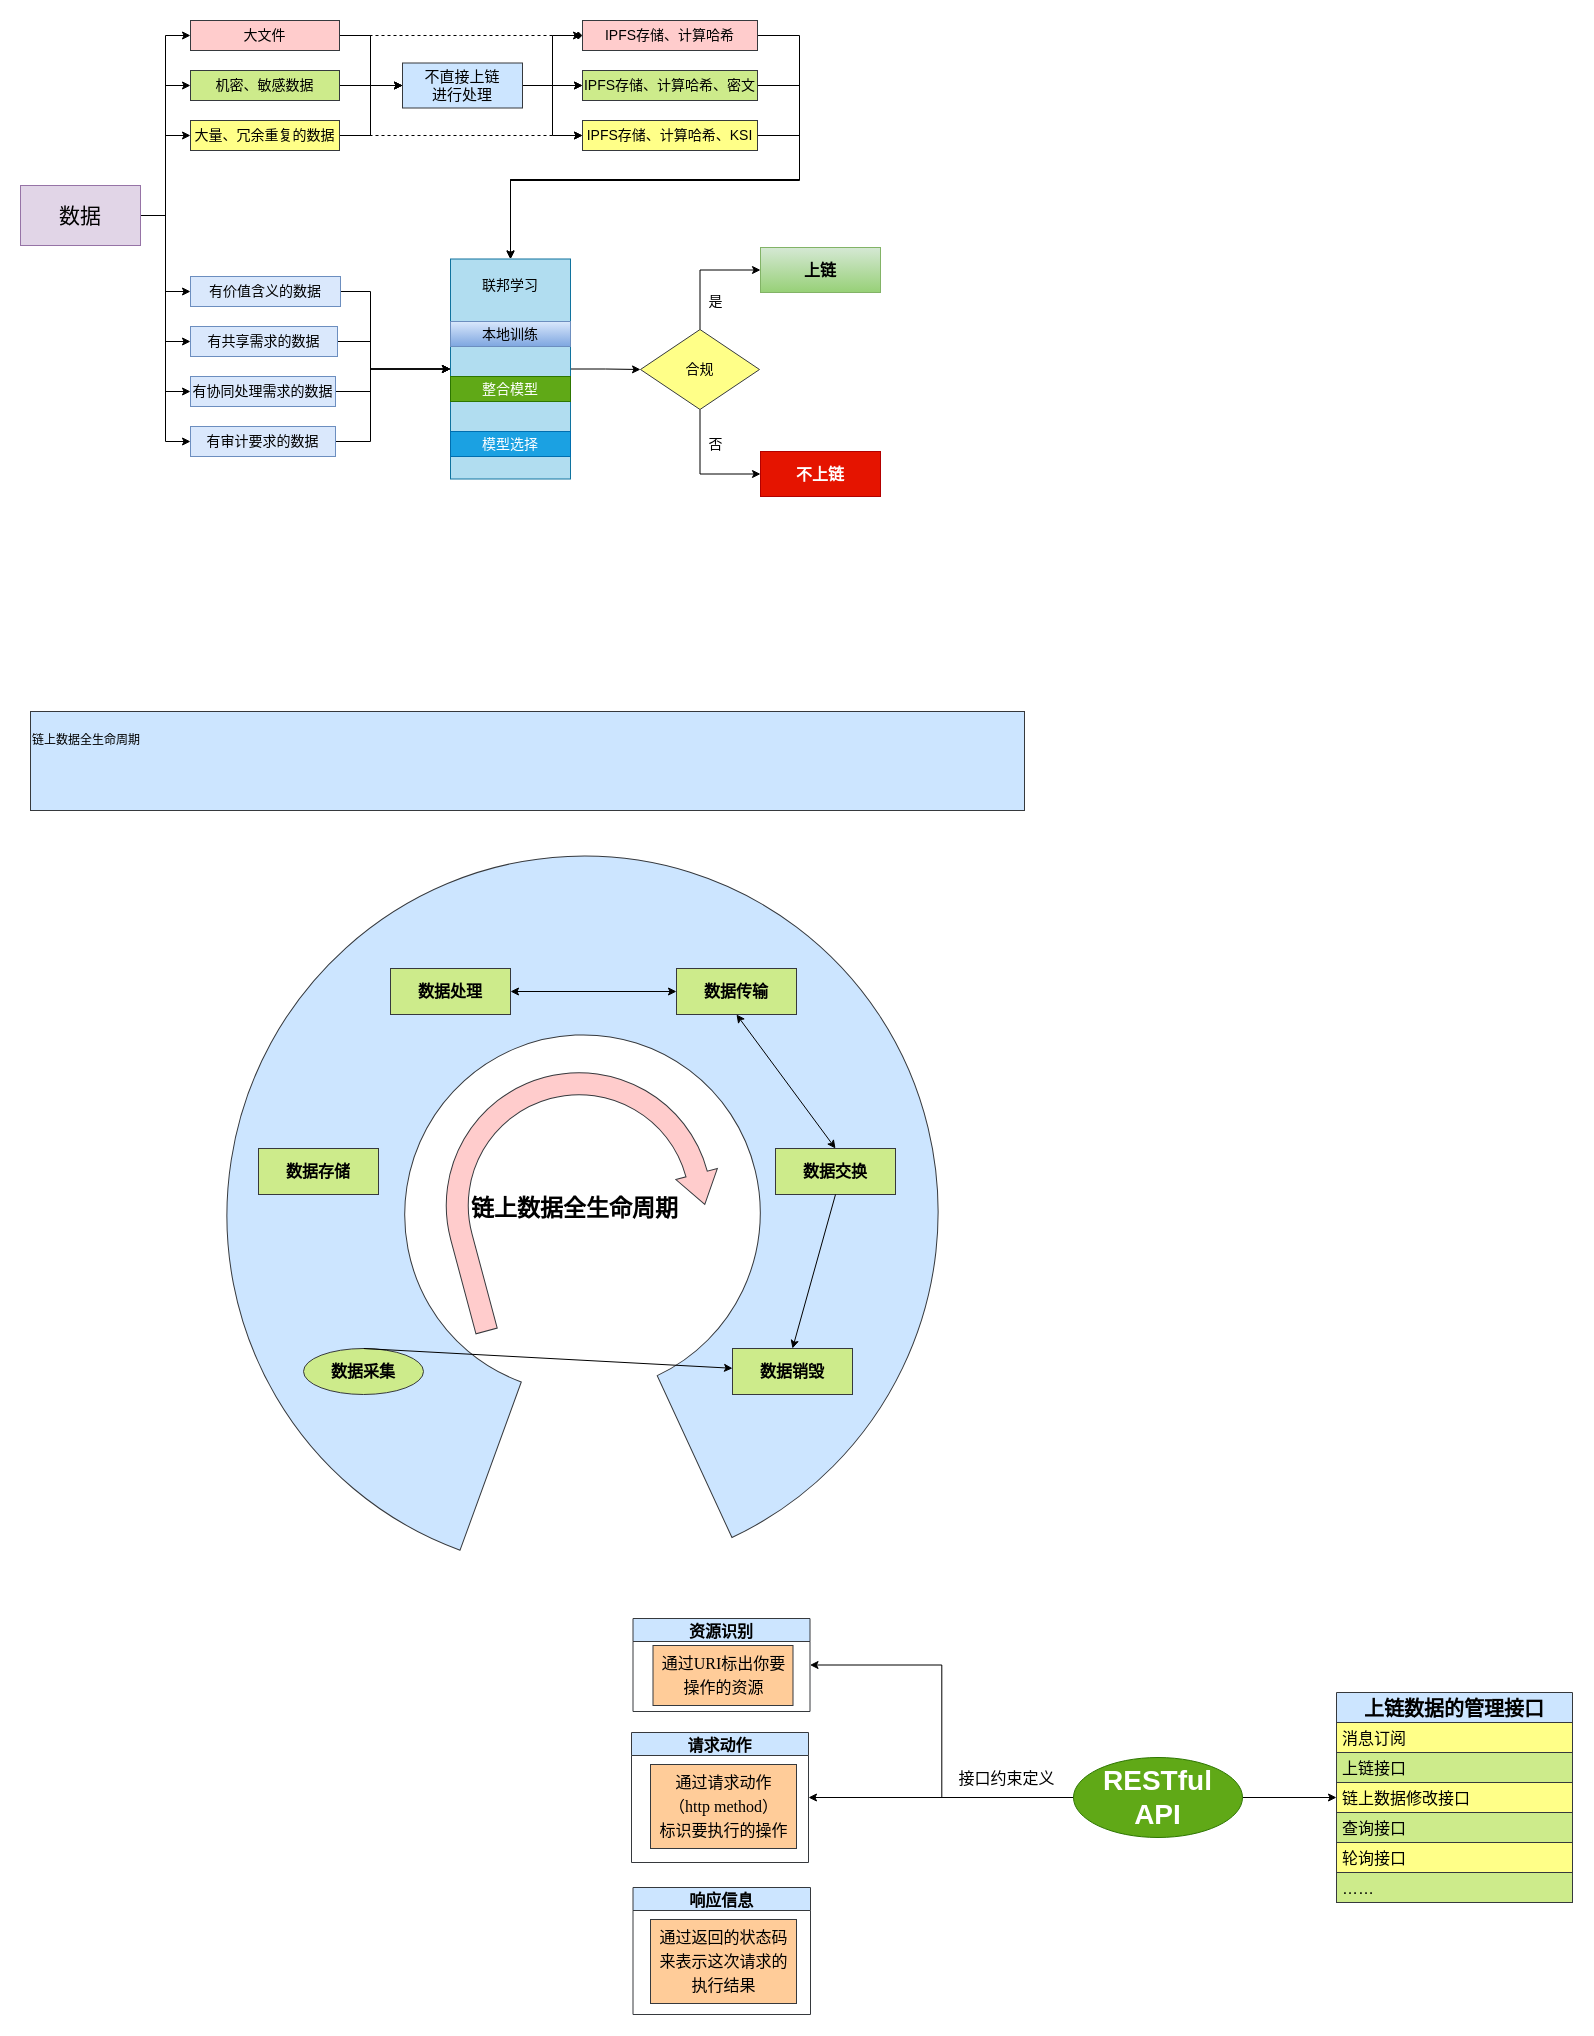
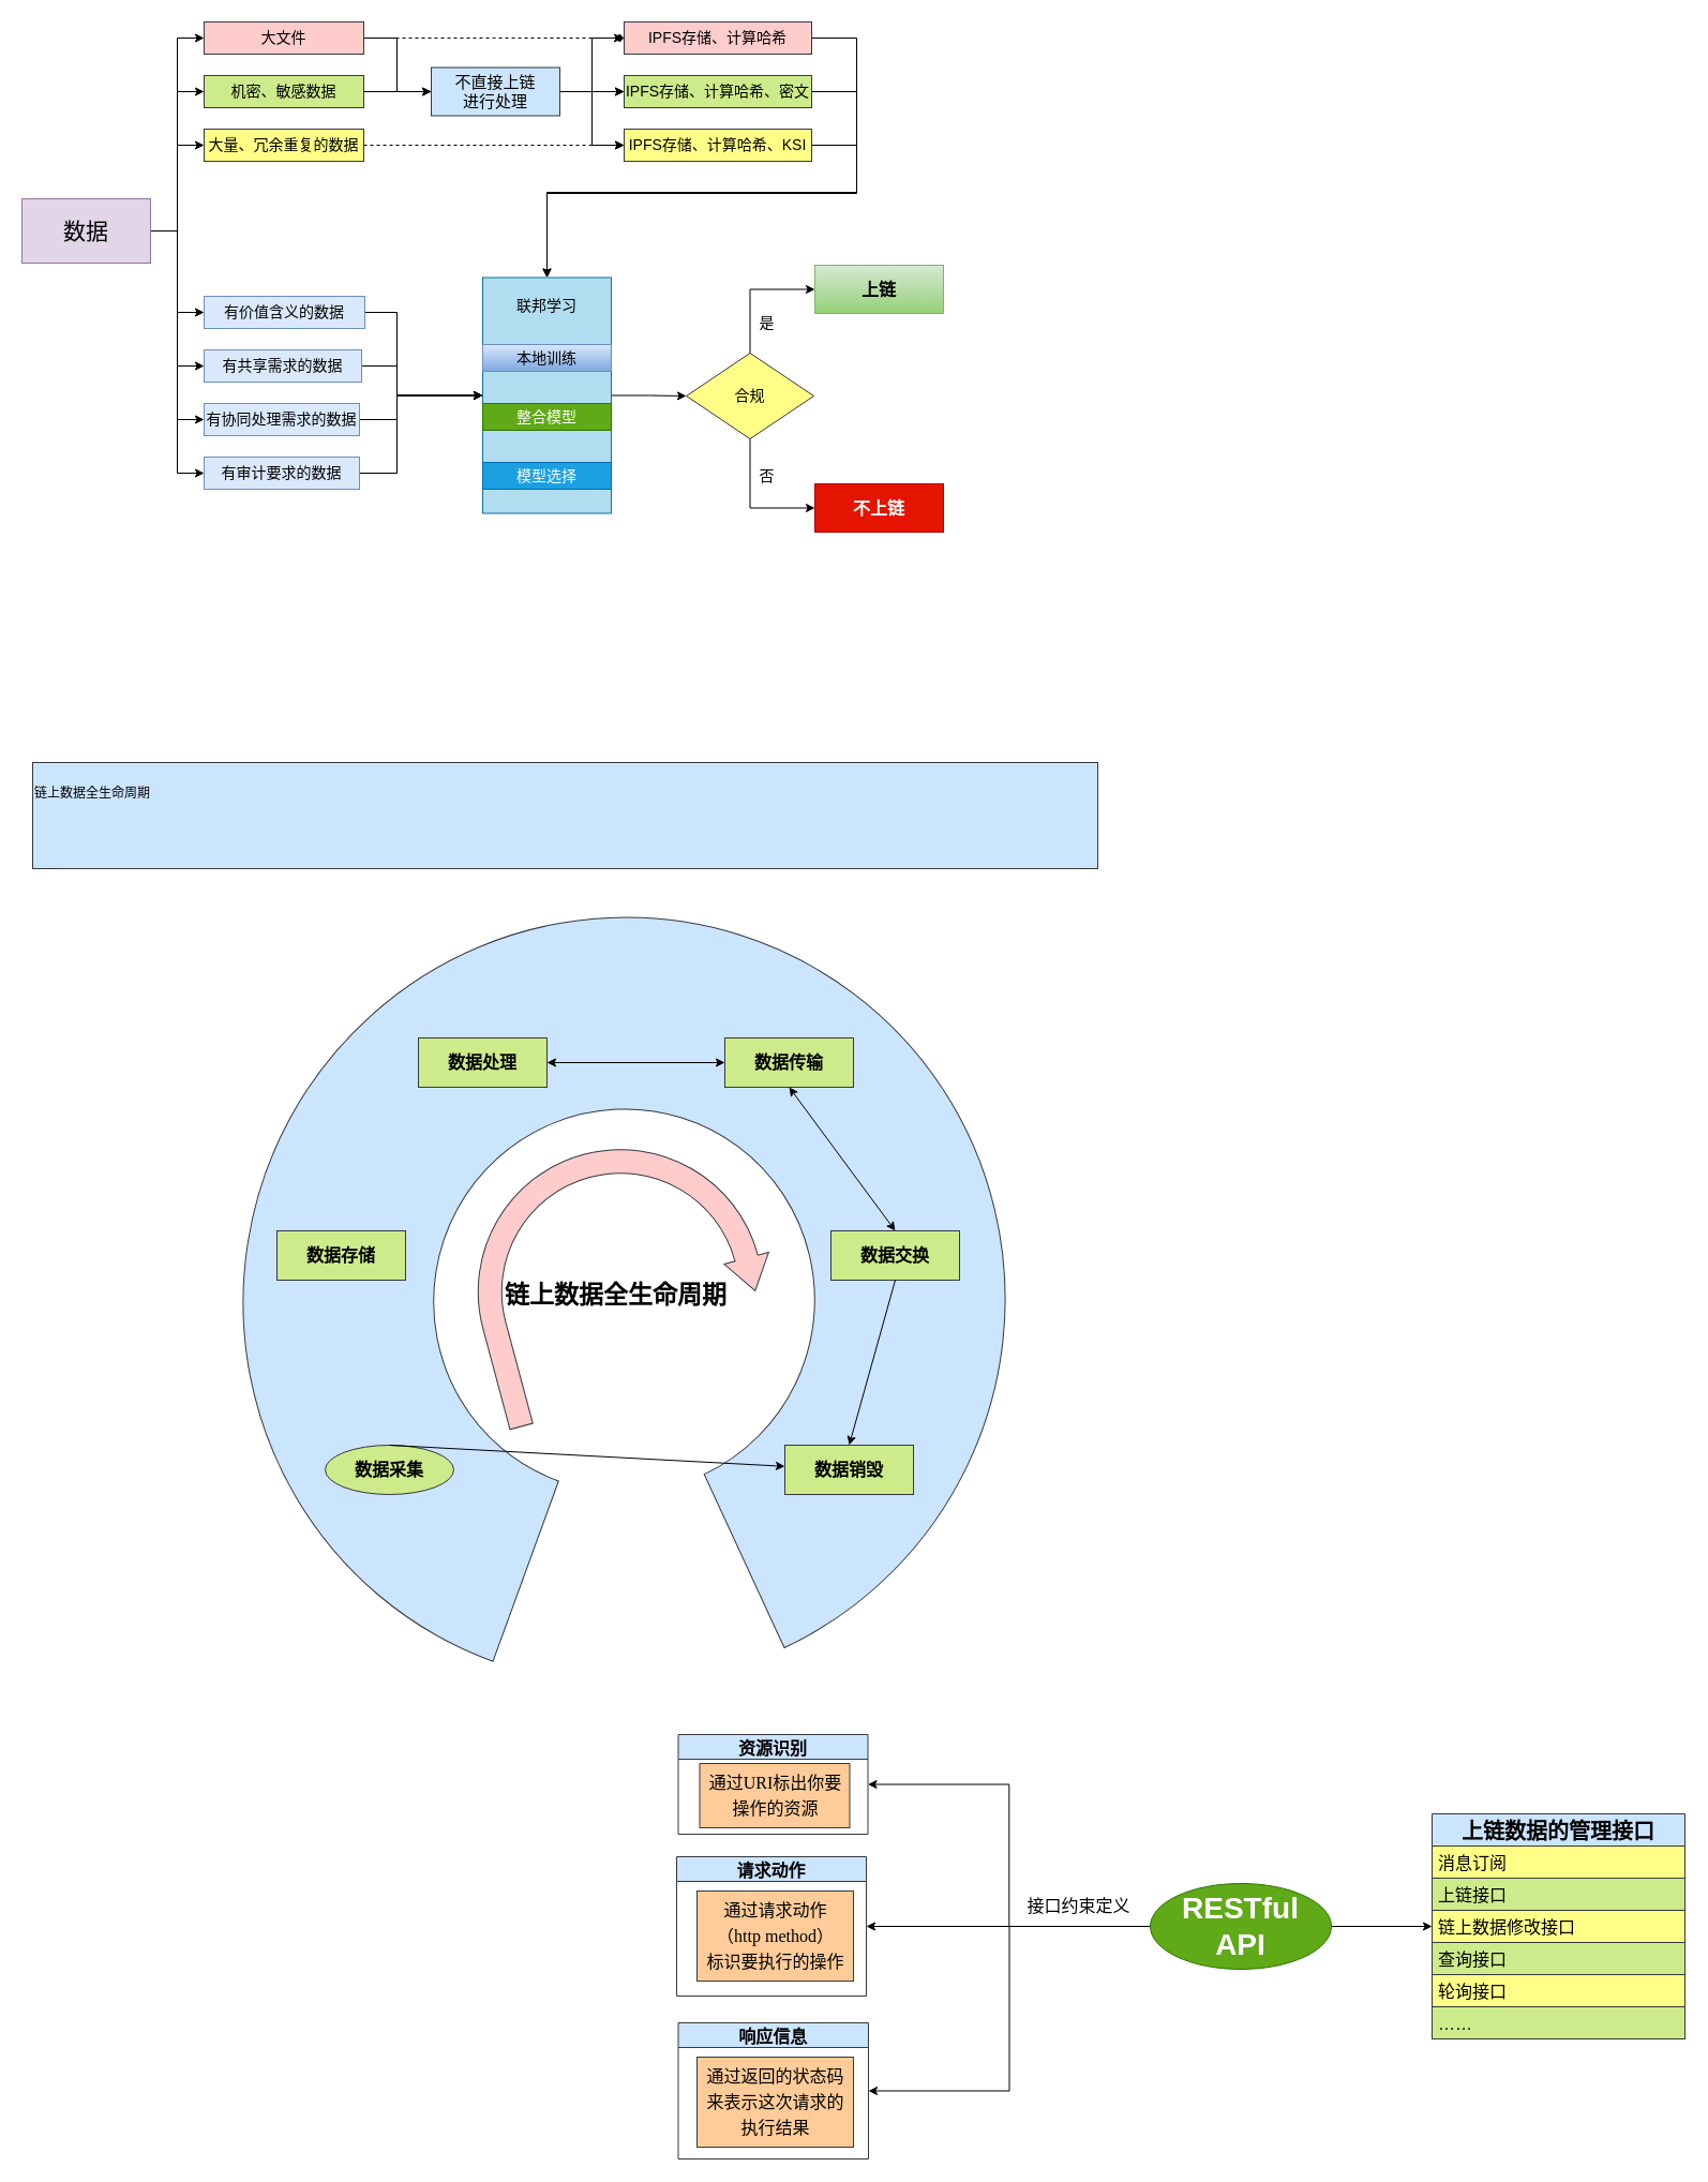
- <mxCell id="17" style="edgeStyle=orthogonalEdgeStyle;rounded=0;orthogonalLoop=1;jettySize=auto;html=1;exitX=1;exitY=0.5;exitDx=0;exitDy=0;entryX=0;entryY=0.5;entryDx=0;entryDy=0;" parent="1" source="19" target="29" edge="1"><mxGeometry relative="1" as="geometry"><Array as="points"><mxPoint x="370" y="135" /><mxPoint x="370" y="85" /></Array></mxGeometry></mxCell>
+ <mxCell id="66" style="edgeStyle=orthogonalEdgeStyle;rounded=0;orthogonalLoop=1;jettySize=auto;html=1;entryX=1;entryY=0.5;entryDx=0;entryDy=0;strokeColor=default;fontSize=16;" parent="1" source="68" target="73" edge="1"><mxGeometry relative="1" as="geometry" /></mxCell>
